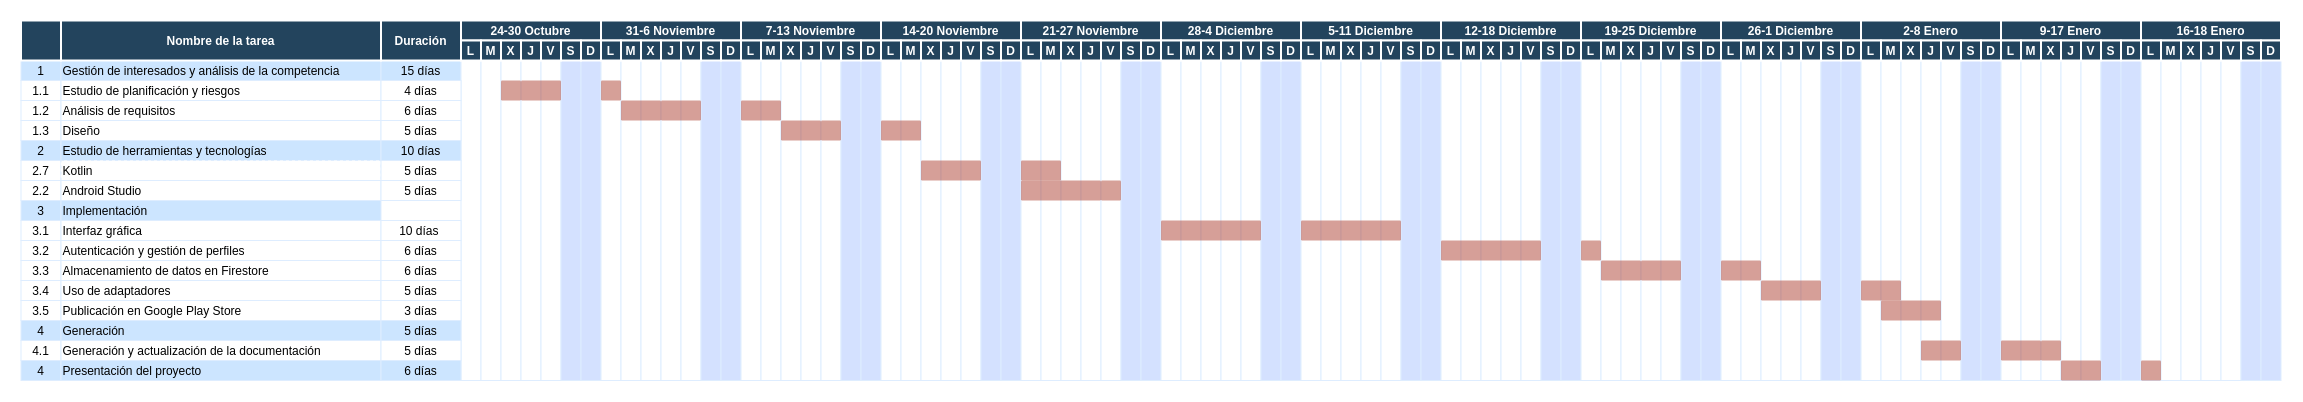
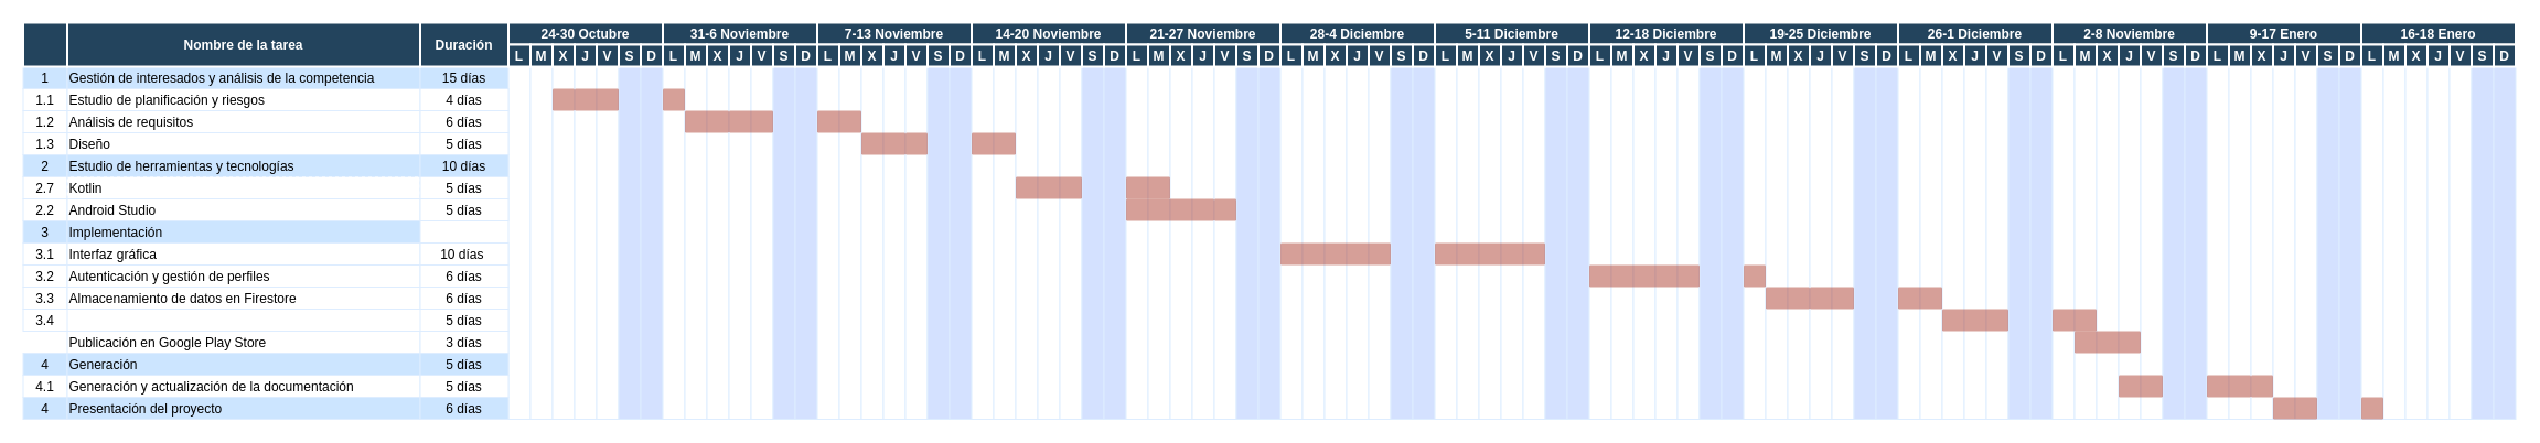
- <mxCell id="158" value="2-8 Enero" style="fillColor=#23445D;strokeColor=#FFFFFF;strokeWidth=2;fontColor=#FFFFFF;fontStyle=1" parent="1" vertex="1"><mxGeometry x="1860.5" y="20" width="140" height="20" as="geometry" /></mxCell>
+ <mxCell id="158" value="2-8 Noviembre" style="fillColor=#23445D;strokeColor=#FFFFFF;strokeWidth=2;fontColor=#FFFFFF;fontStyle=1" parent="1" vertex="1"><mxGeometry x="1860.5" y="20" width="140" height="20" as="geometry" /></mxCell>
- <mxCell id="37" value="Uso de adaptadores" style="align=left;strokeColor=#DEEDFF" parent="1" vertex="1"><mxGeometry x="60.5" y="280" width="320" height="20" as="geometry" /></mxCell>
- <mxCell id="39" value="3.5" style="strokeColor=#DEEDFF" parent="1" vertex="1"><mxGeometry x="20.5" y="300" width="40" height="20" as="geometry" /></mxCell>
